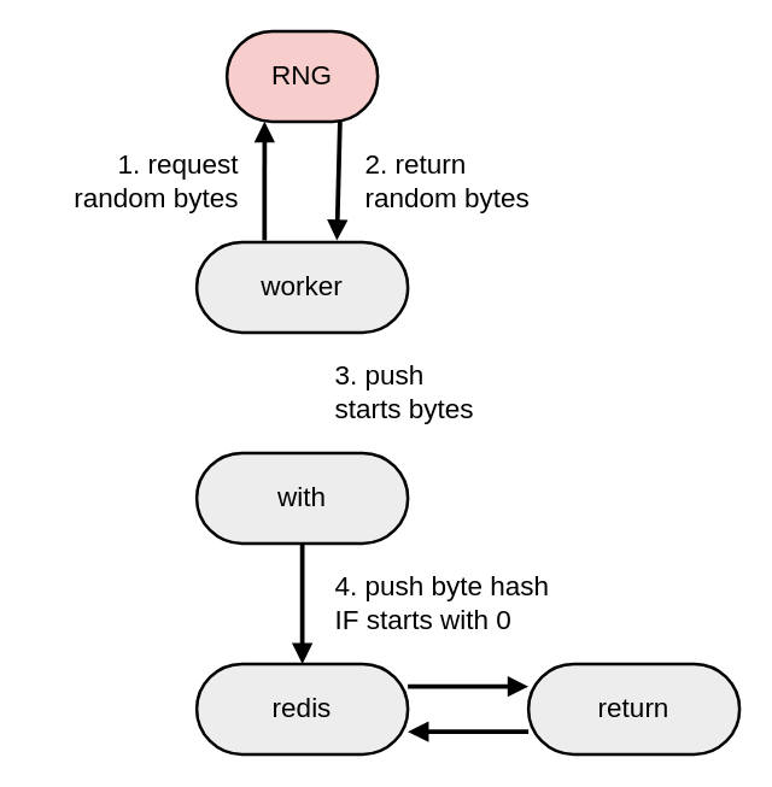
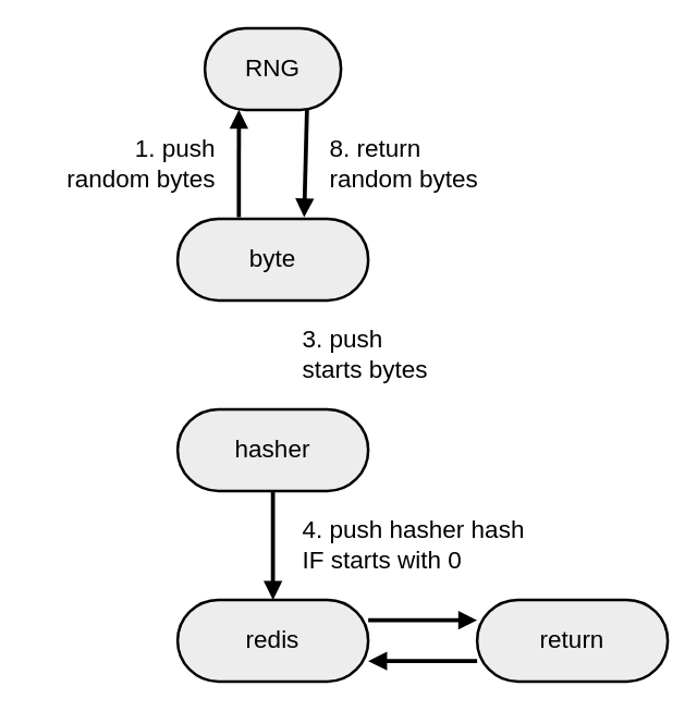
- <mxCell id="2" value="&lt;font style=&quot;font-size: 18px&quot;&gt;RNG&lt;/font&gt;" style="rounded=1;whiteSpace=wrap;html=1;strokeColor=#000000;strokeWidth=2;fillColor=#f8cecc;align=center;arcSize=50;" vertex="1" parent="1"><mxGeometry x="150" y="20" width="100" height="60" as="geometry" /></mxCell>
+ <mxCell id="2" value="&lt;font style=&quot;font-size: 18px&quot;&gt;RNG&lt;/font&gt;" style="rounded=1;whiteSpace=wrap;html=1;strokeColor=#000000;strokeWidth=2;fillColor=#EDEDED;align=center;arcSize=50;" vertex="1" parent="1"><mxGeometry x="150" y="20" width="100" height="60" as="geometry" /></mxCell>
- <mxCell id="12" value="&lt;span style=&quot;font-size: 18px&quot;&gt;1. request&lt;br&gt;&lt;/span&gt;&lt;span style=&quot;font-size: 18px&quot;&gt;random bytes&lt;/span&gt;&lt;span style=&quot;font-size: 18px&quot;&gt;&lt;br&gt;&lt;/span&gt;" style="text;html=1;strokeColor=none;fillColor=none;align=right;verticalAlign=middle;whiteSpace=wrap;rounded=0;" vertex="1" parent="1"><mxGeometry x="20" y="50" width="140" height="140" as="geometry" /></mxCell>
+ <mxCell id="12" value="&lt;span style=&quot;font-size: 18px&quot;&gt;1. push&lt;br&gt;&lt;/span&gt;&lt;span style=&quot;font-size: 18px&quot;&gt;random bytes&lt;/span&gt;&lt;span style=&quot;font-size: 18px&quot;&gt;&lt;br&gt;&lt;/span&gt;" style="text;html=1;strokeColor=none;fillColor=none;align=right;verticalAlign=middle;whiteSpace=wrap;rounded=0;" vertex="1" parent="1"><mxGeometry x="20" y="50" width="140" height="140" as="geometry" /></mxCell>
- <mxCell id="13" value="&lt;span style=&quot;font-size: 18px&quot;&gt;2. return &lt;br&gt;random bytes&lt;br&gt;&lt;/span&gt;" style="text;html=1;strokeColor=none;fillColor=none;align=left;verticalAlign=middle;whiteSpace=wrap;rounded=0;" vertex="1" parent="1"><mxGeometry x="240" y="50" width="140" height="140" as="geometry" /></mxCell>
+ <mxCell id="13" value="&lt;span style=&quot;font-size: 18px&quot;&gt;8. return &lt;br&gt;random bytes&lt;br&gt;&lt;/span&gt;" style="text;html=1;strokeColor=none;fillColor=none;align=left;verticalAlign=middle;whiteSpace=wrap;rounded=0;" vertex="1" parent="1"><mxGeometry x="240" y="50" width="140" height="140" as="geometry" /></mxCell>
- <mxCell id="3" value="&lt;font style=&quot;font-size: 18px&quot;&gt;worker&lt;/font&gt;" style="rounded=1;whiteSpace=wrap;html=1;strokeColor=#000000;strokeWidth=2;fillColor=#EDEDED;align=center;arcSize=50;" vertex="1" parent="1"><mxGeometry x="130" y="160" width="140" height="60" as="geometry" /></mxCell>
+ <mxCell id="3" value="&lt;font style=&quot;font-size: 18px&quot;&gt;byte&lt;/font&gt;" style="rounded=1;whiteSpace=wrap;html=1;strokeColor=#000000;strokeWidth=2;fillColor=#EDEDED;align=center;arcSize=50;" vertex="1" parent="1"><mxGeometry x="130" y="160" width="140" height="60" as="geometry" /></mxCell>
- <mxCell id="4" value="&lt;font style=&quot;font-size: 18px&quot;&gt;with&lt;/font&gt;" style="rounded=1;whiteSpace=wrap;html=1;strokeColor=#000000;strokeWidth=2;fillColor=#EDEDED;align=center;arcSize=50;" vertex="1" parent="1"><mxGeometry x="130" y="300" width="140" height="60" as="geometry" /></mxCell>
+ <mxCell id="4" value="&lt;font style=&quot;font-size: 18px&quot;&gt;hasher&lt;/font&gt;" style="rounded=1;whiteSpace=wrap;html=1;strokeColor=#000000;strokeWidth=2;fillColor=#EDEDED;align=center;arcSize=50;" vertex="1" parent="1"><mxGeometry x="130" y="300" width="140" height="60" as="geometry" /></mxCell>
- <mxCell id="15" value="&lt;span style=&quot;font-size: 18px&quot;&gt;4. push byte hash &lt;br&gt;IF starts with 0&lt;br&gt;&lt;/span&gt;" style="text;html=1;strokeColor=none;fillColor=none;align=left;verticalAlign=middle;whiteSpace=wrap;rounded=0;" vertex="1" parent="1"><mxGeometry x="220" y="330" width="170" height="140" as="geometry" /></mxCell>
+ <mxCell id="15" value="&lt;span style=&quot;font-size: 18px&quot;&gt;4. push hasher hash &lt;br&gt;IF starts with 0&lt;br&gt;&lt;/span&gt;" style="text;html=1;strokeColor=none;fillColor=none;align=left;verticalAlign=middle;whiteSpace=wrap;rounded=0;" vertex="1" parent="1"><mxGeometry x="220" y="330" width="170" height="140" as="geometry" /></mxCell>
